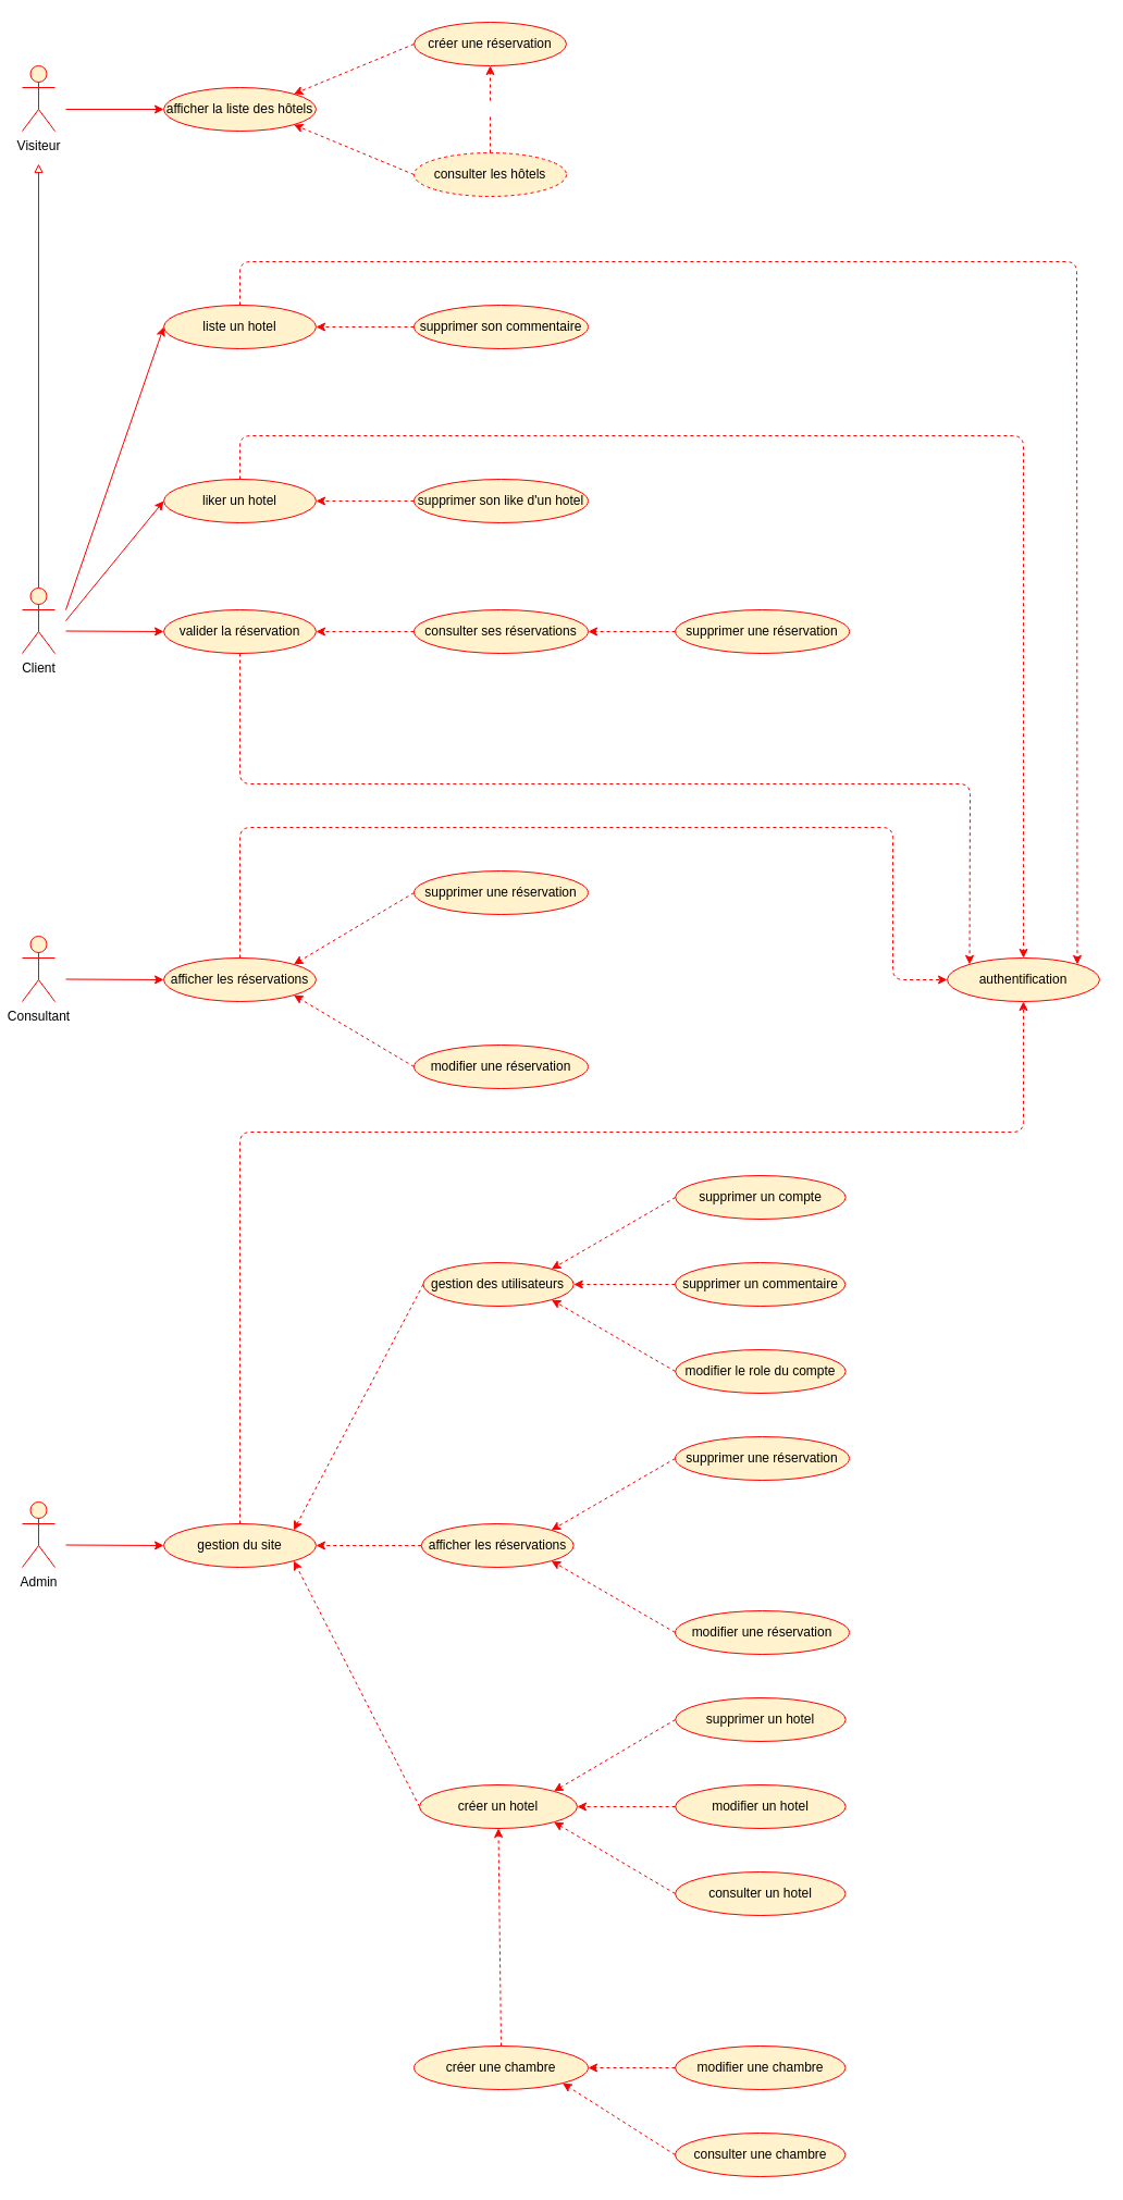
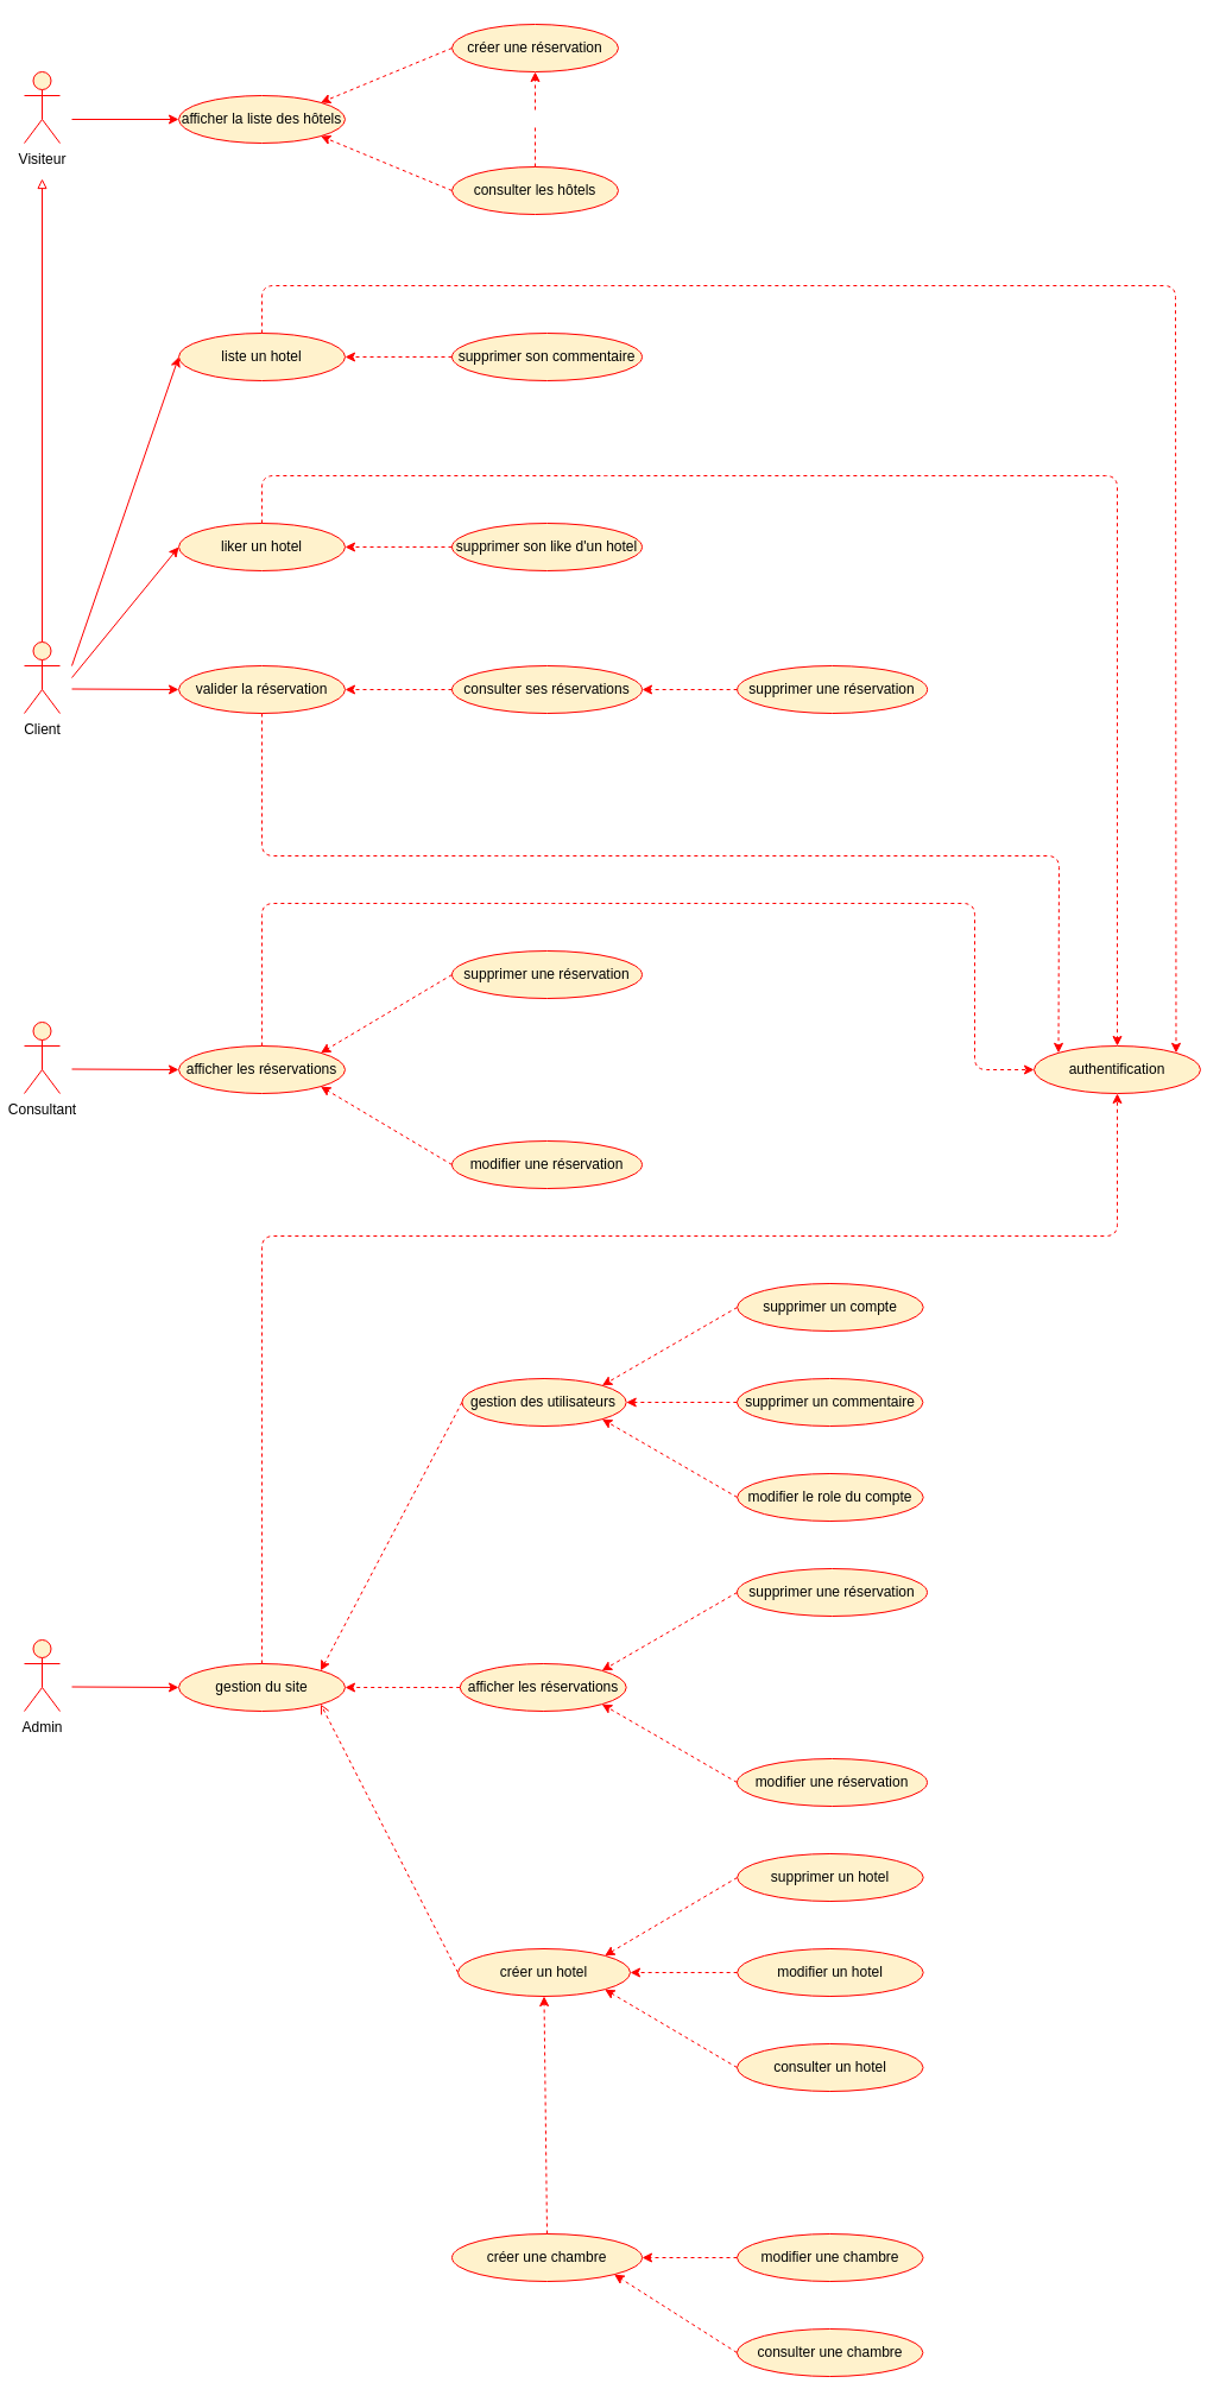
- <mxCell id="8" value="consulter les hôtels" style="ellipse;whiteSpace=wrap;html=1;strokeColor=#FF0000;fillColor=#fff2cc;fontColor=#000000;dashed=1;" parent="1" vertex="1"><mxGeometry x="380" y="140" width="140" height="40" as="geometry" /></mxCell>
+ <mxCell id="8" value="consulter les hôtels" style="ellipse;whiteSpace=wrap;html=1;strokeColor=#FF0000;fillColor=#fff2cc;fontColor=#000000;" parent="1" vertex="1"><mxGeometry x="380" y="140" width="140" height="40" as="geometry" /></mxCell>
- <mxCell id="49" value="&lt;span style=&quot;color: rgb(255, 255, 255);&quot;&gt;extend&lt;/span&gt;" style="edgeStyle=none;html=1;fontSize=11;fontColor=#000000;dashed=1;strokeColor=#FF0000;exitX=0;exitY=0.5;exitDx=0;exitDy=0;entryX=1;entryY=1;entryDx=0;entryDy=0;" parent="1" source="44" target="23" edge="1"><mxGeometry x="0.007" y="30" relative="1" as="geometry"><mxPoint x="328.88" y="1510" as="sourcePoint" /><mxPoint x="209.997" y="1735.858" as="targetPoint" /><Array as="points" /><mxPoint as="offset" /></mxGeometry></mxCell>
+ <mxCell id="49" value="&lt;span style=&quot;color: rgb(255, 255, 255);&quot;&gt;extend&lt;/span&gt;" style="edgeStyle=none;html=1;fontSize=11;fontColor=#000000;dashed=1;strokeColor=#FF0000;exitX=0;exitY=0.5;exitDx=0;exitDy=0;entryX=1;entryY=1;entryDx=0;entryDy=0;endArrow=open;" parent="1" source="44" target="23" edge="1"><mxGeometry x="0.007" y="30" relative="1" as="geometry"><mxPoint x="328.88" y="1510" as="sourcePoint" /><mxPoint x="209.997" y="1735.858" as="targetPoint" /><Array as="points" /><mxPoint as="offset" /></mxGeometry></mxCell>
